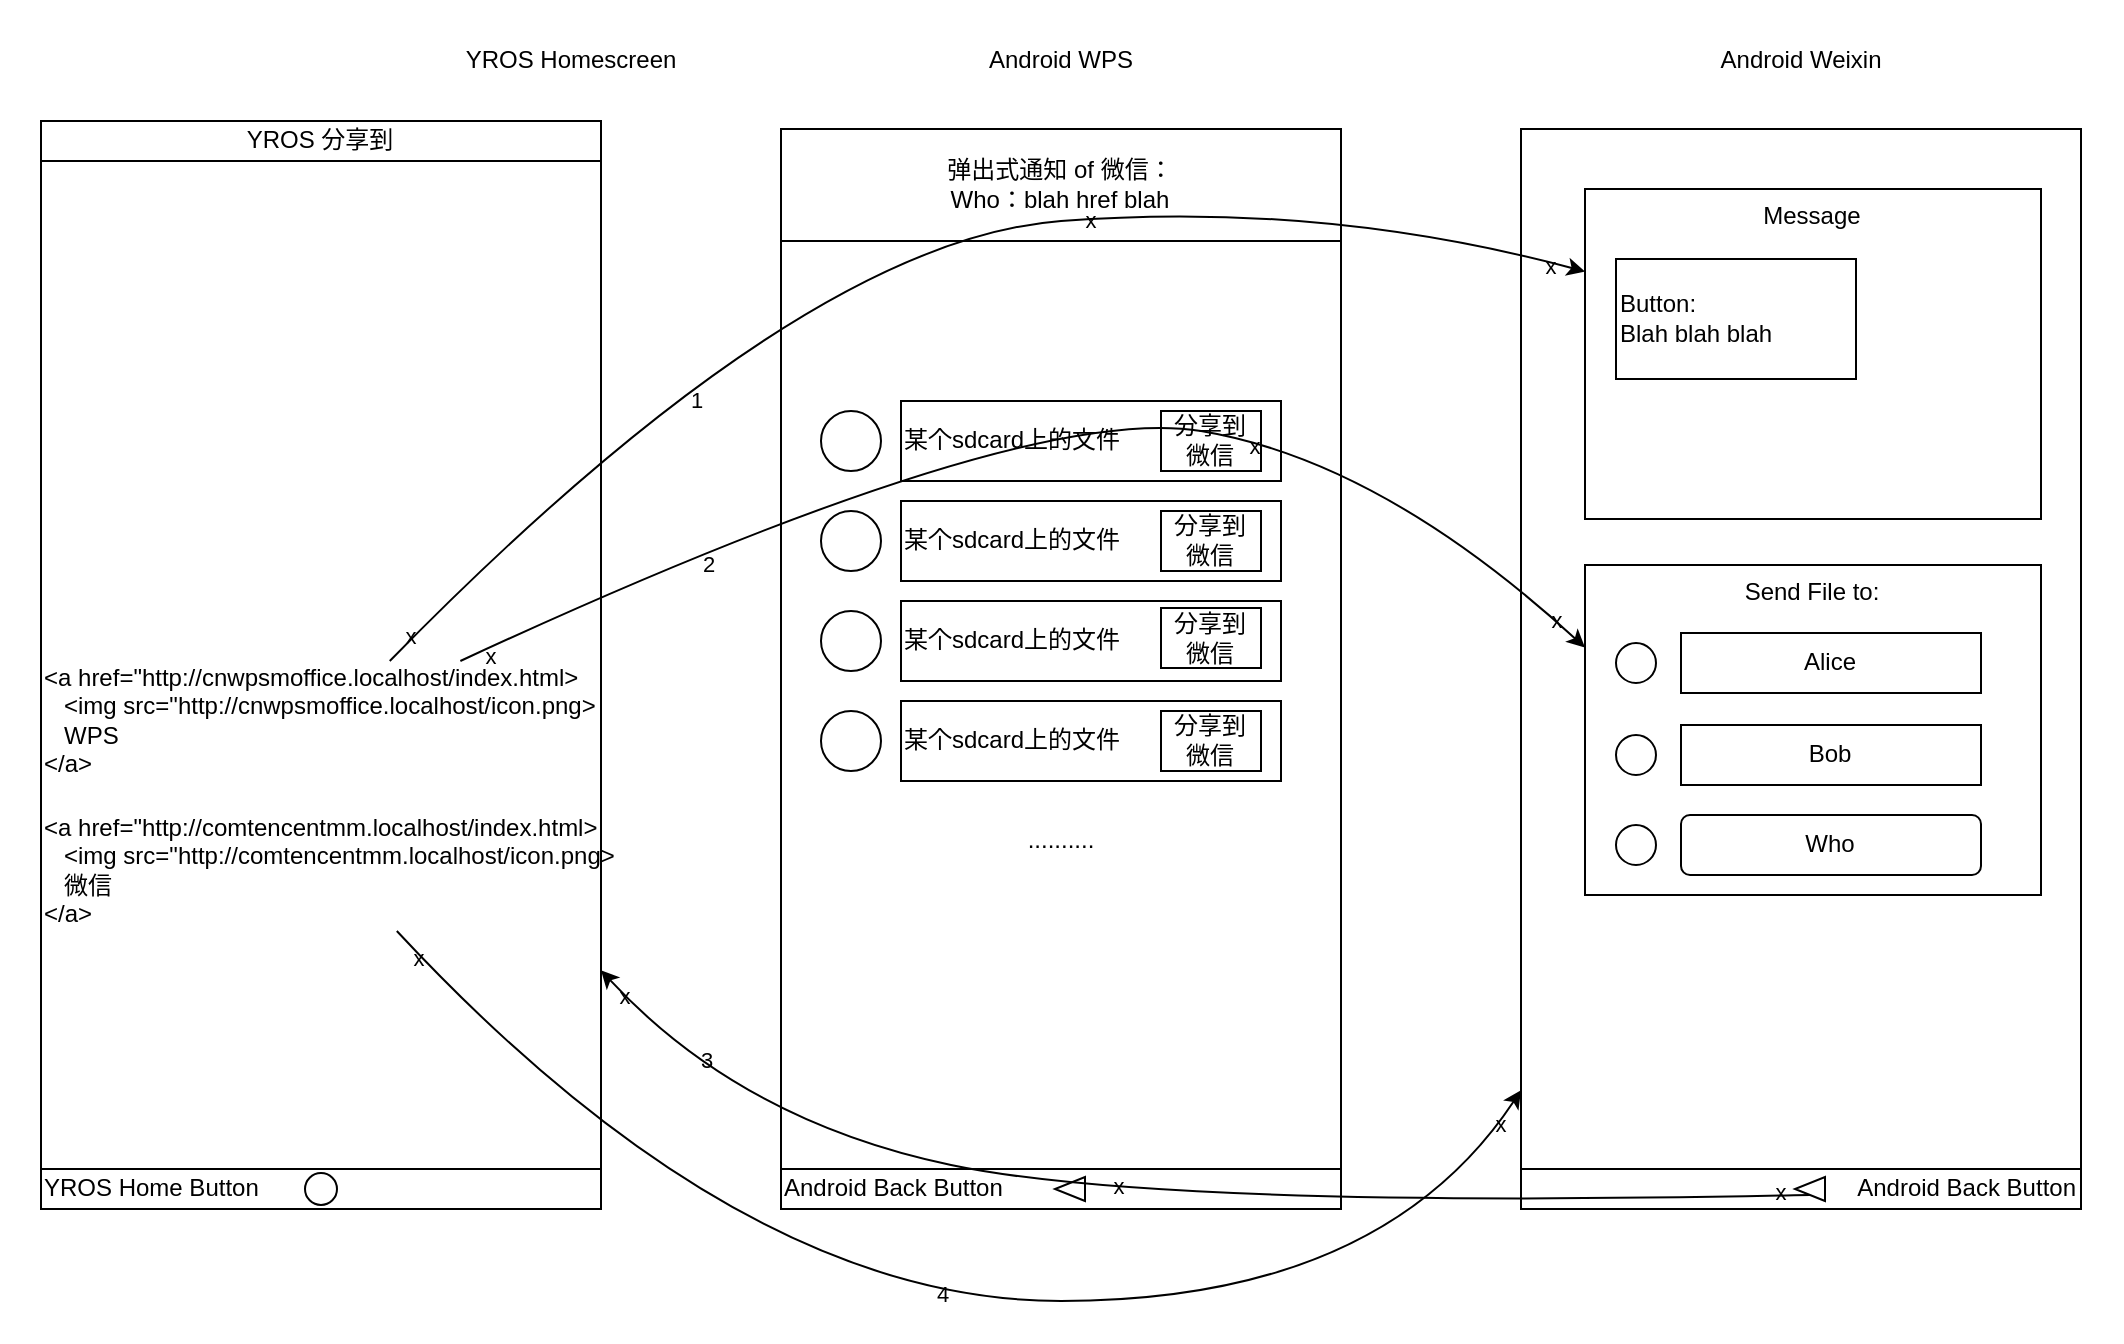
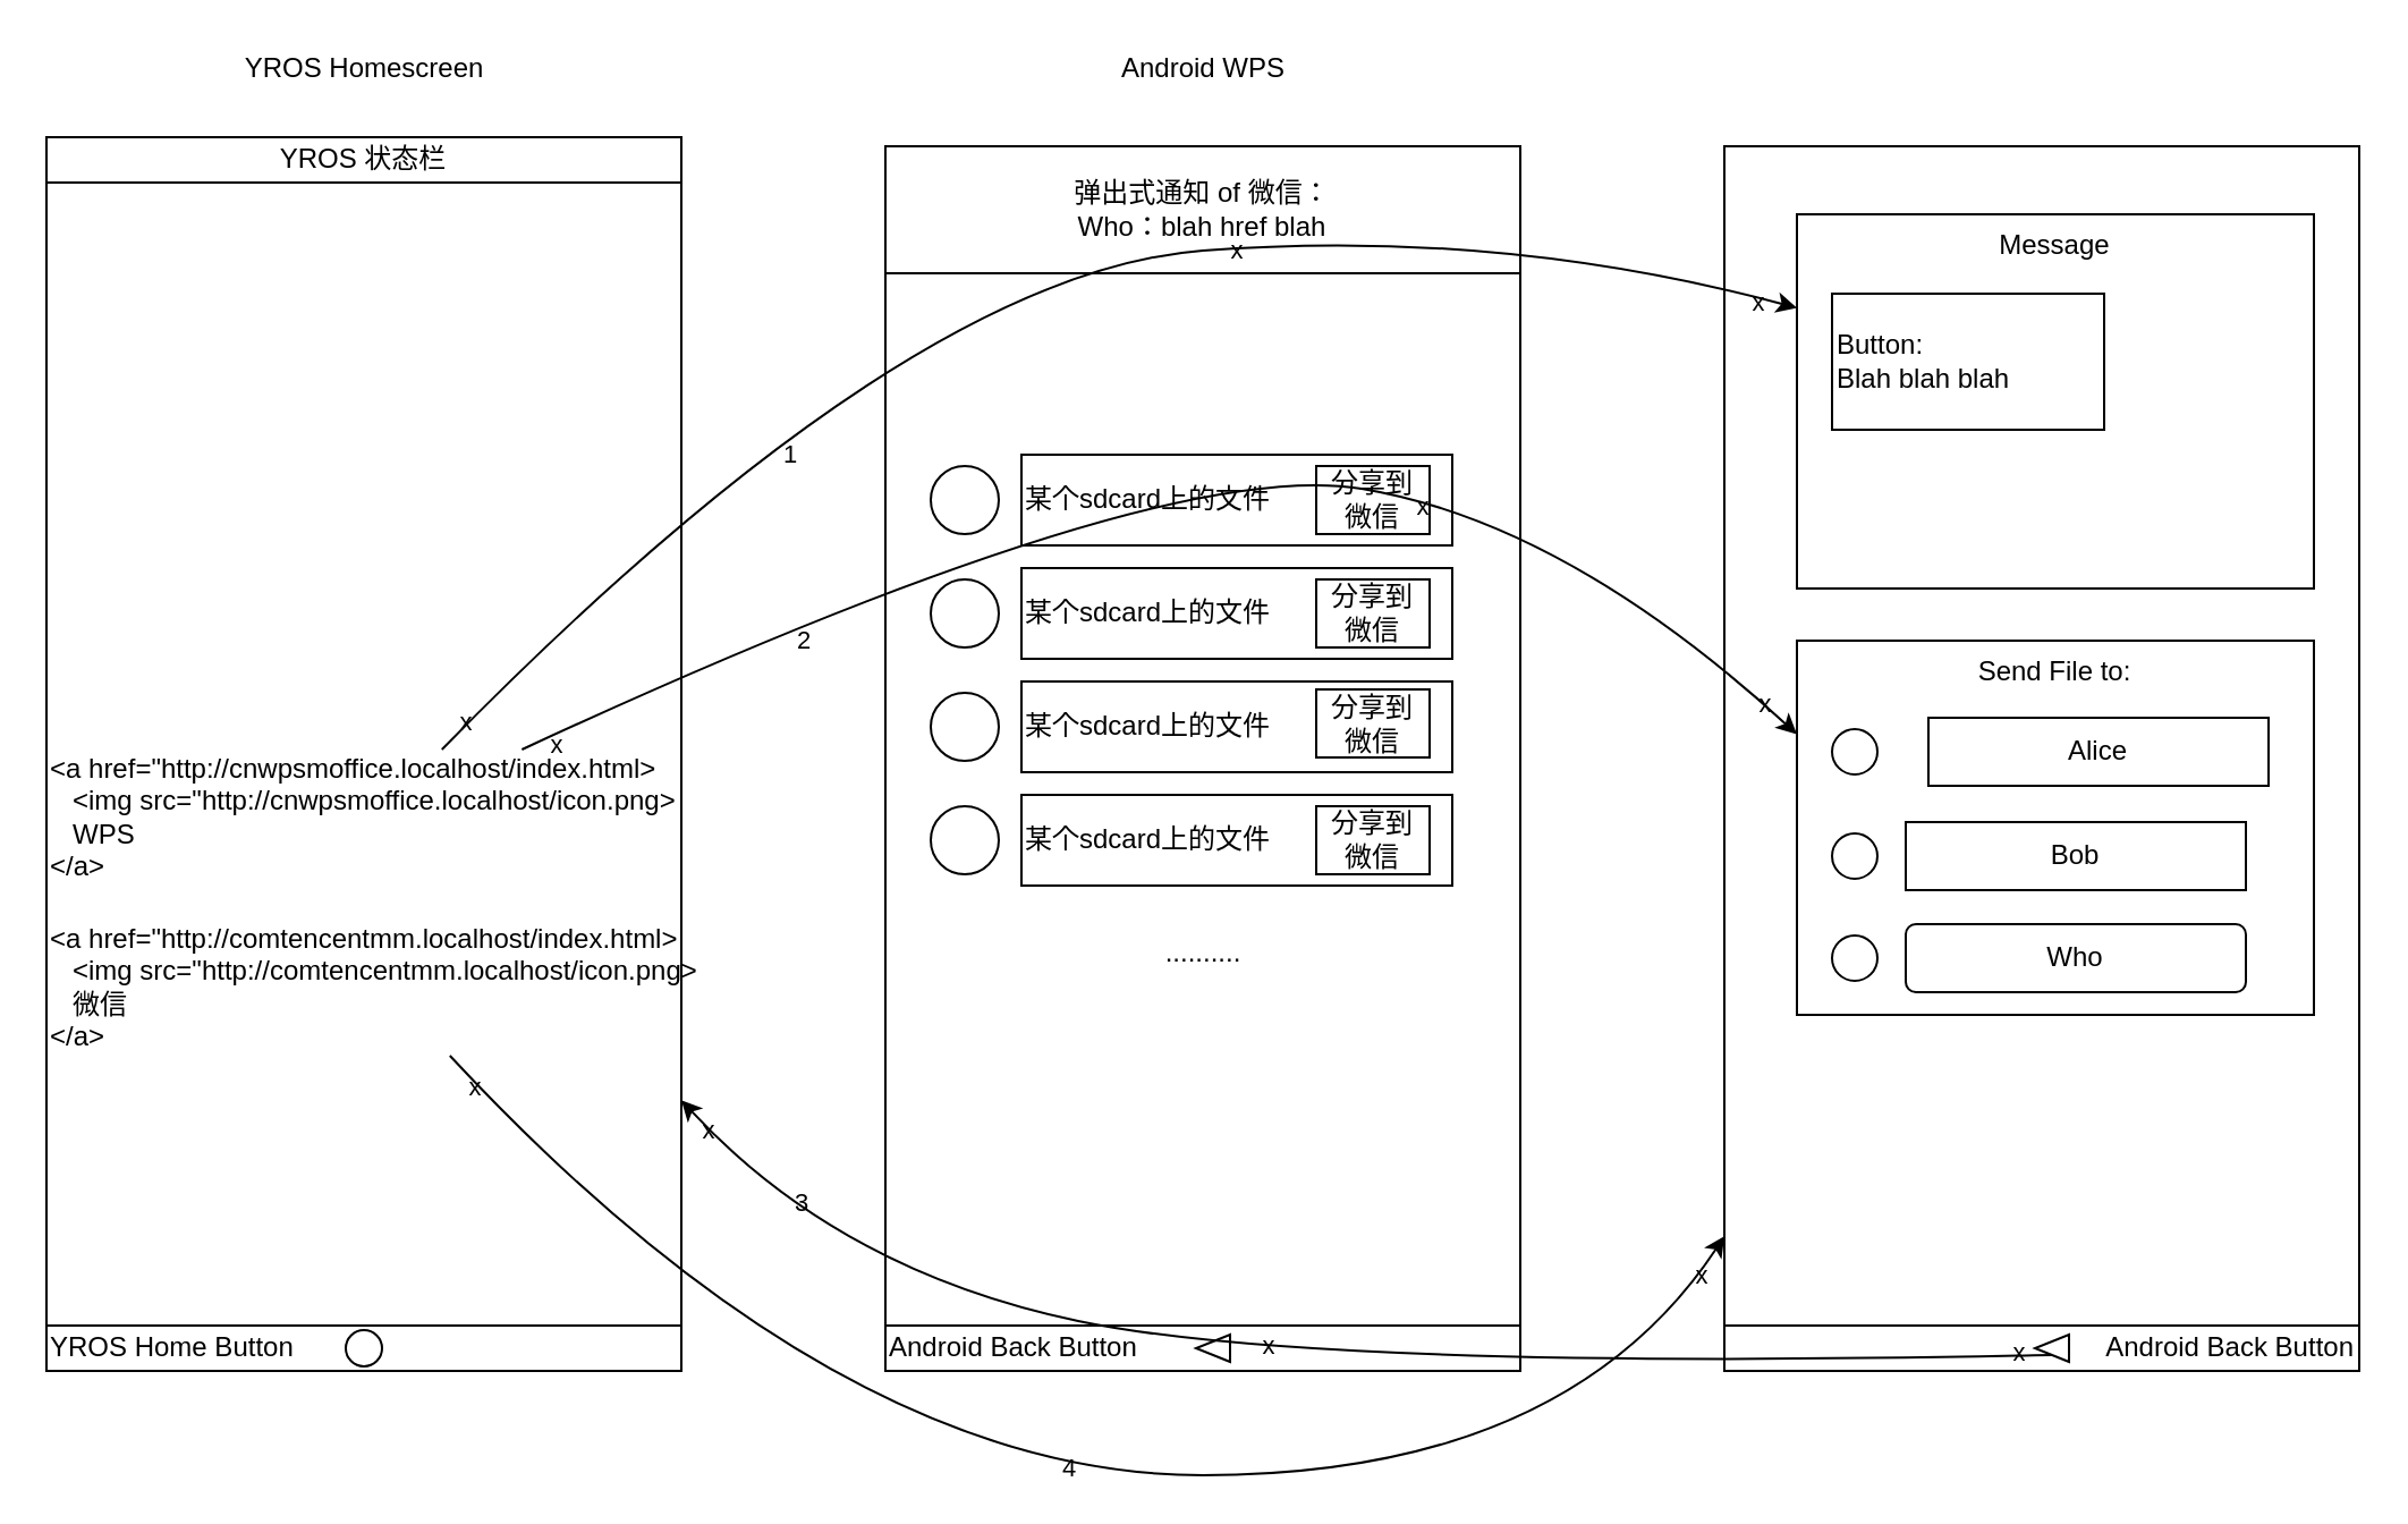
- <mxCell id="5" value="YROS Homescreen" style="text;html=1;align=center;verticalAlign=middle;resizable=0;points=[];autosize=1;strokeColor=none;fillColor=none;labelBackgroundColor=none;" parent="1" vertex="1"><mxGeometry x="225" y="20" width="120" height="20" as="geometry" /></mxCell>
+ <mxCell id="5" value="YROS Homescreen" style="text;html=1;align=center;verticalAlign=middle;resizable=0;points=[];autosize=1;strokeColor=none;fillColor=none;labelBackgroundColor=none;" parent="1" vertex="1"><mxGeometry x="100" y="20" width="120" height="20" as="geometry" /></mxCell>
- <mxCell id="6" value="Android Weixin" style="text;html=1;align=center;verticalAlign=middle;resizable=0;points=[];autosize=1;strokeColor=none;fillColor=none;labelBackgroundColor=none;" parent="1" vertex="1"><mxGeometry x="850" y="20" width="100" height="20" as="geometry" /></mxCell>
- <mxCell id="9" value="YROS 分享到" style="rounded=0;whiteSpace=wrap;html=1;labelBackgroundColor=none;" vertex="1" parent="1"><mxGeometry x="20" y="60" width="280" height="20" as="geometry" /></mxCell>
+ <mxCell id="9" value="YROS 状态栏" style="rounded=0;whiteSpace=wrap;html=1;labelBackgroundColor=none;" vertex="1" parent="1"><mxGeometry x="20" y="60" width="280" height="20" as="geometry" /></mxCell>
- <mxCell id="49" value="Alice" style="rounded=0;whiteSpace=wrap;html=1;labelBackgroundColor=none;" vertex="1" parent="1"><mxGeometry x="840" y="316" width="150" height="30" as="geometry" /></mxCell>
+ <mxCell id="49" value="Alice" style="rounded=0;whiteSpace=wrap;html=1;labelBackgroundColor=none;" vertex="1" parent="1"><mxGeometry x="850" y="316" width="150" height="30" as="geometry" /></mxCell>
